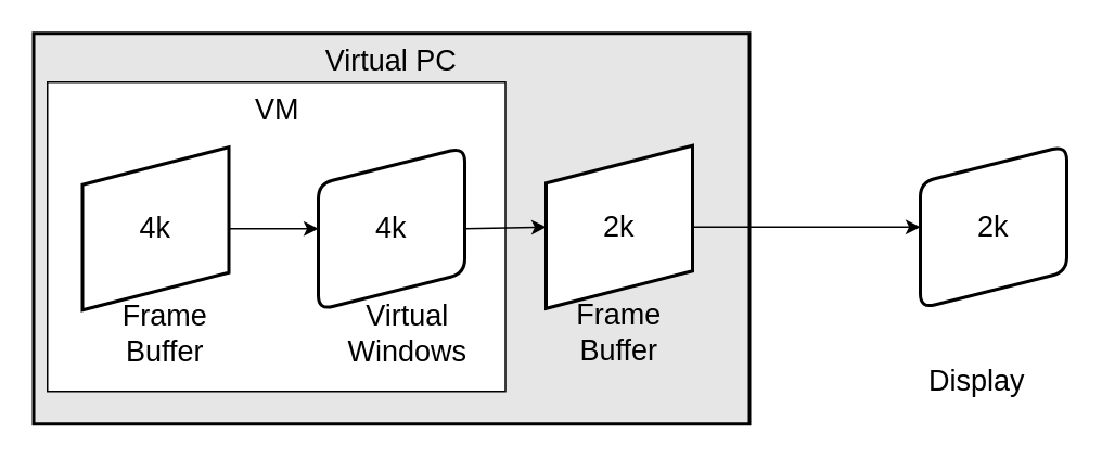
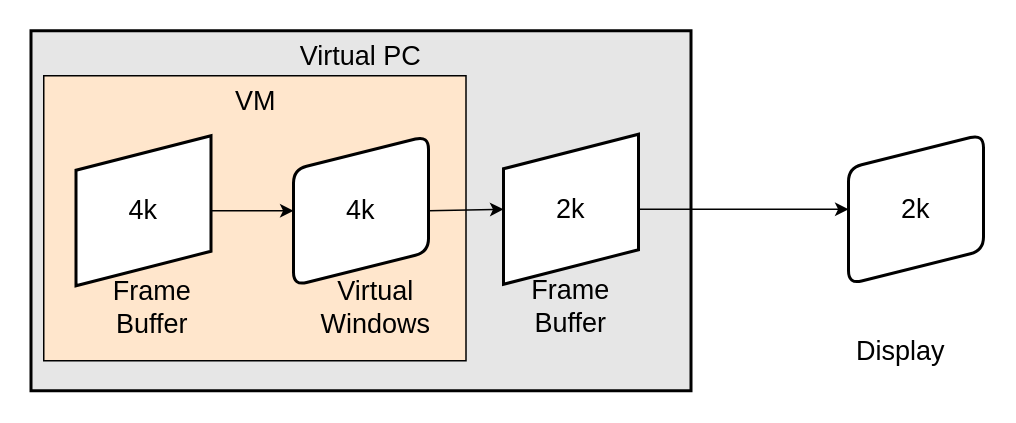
- <mxCell id="8" value="VM" style="rounded=0;whiteSpace=wrap;html=1;verticalAlign=top;fontSize=18;" vertex="1" parent="1"><mxGeometry x="28.5" y="50" width="281.5" height="190" as="geometry" /></mxCell>
+ <mxCell id="8" value="VM" style="rounded=0;whiteSpace=wrap;html=1;verticalAlign=top;fontSize=18;fillColor=#ffe6cc;" vertex="1" parent="1"><mxGeometry x="28.5" y="50" width="281.5" height="190" as="geometry" /></mxCell>
